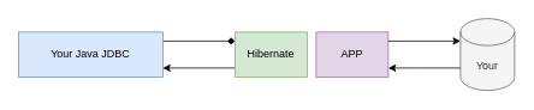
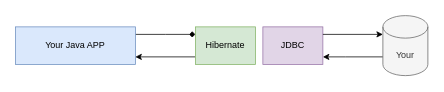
- <mxCell id="3" value="Your Java JDBC" style="rounded=0;whiteSpace=wrap;html=1;fillColor=#dae8fc;strokeColor=#6c8ebf;" vertex="1" parent="1"><mxGeometry x="20" y="35" width="160" height="50" as="geometry" /></mxCell>
+ <mxCell id="3" value="Your Java APP" style="rounded=0;whiteSpace=wrap;html=1;fillColor=#dae8fc;strokeColor=#6c8ebf;" vertex="1" parent="1"><mxGeometry x="20" y="35" width="160" height="50" as="geometry" /></mxCell>
- <mxCell id="8" value="APP" style="rounded=0;whiteSpace=wrap;html=1;fillColor=#e1d5e7;strokeColor=#9673a6;" vertex="1" parent="1"><mxGeometry x="350" y="35" width="80" height="50" as="geometry" /></mxCell>
+ <mxCell id="8" value="JDBC" style="rounded=0;whiteSpace=wrap;html=1;fillColor=#e1d5e7;strokeColor=#9673a6;" vertex="1" parent="1"><mxGeometry x="350" y="35" width="80" height="50" as="geometry" /></mxCell>
